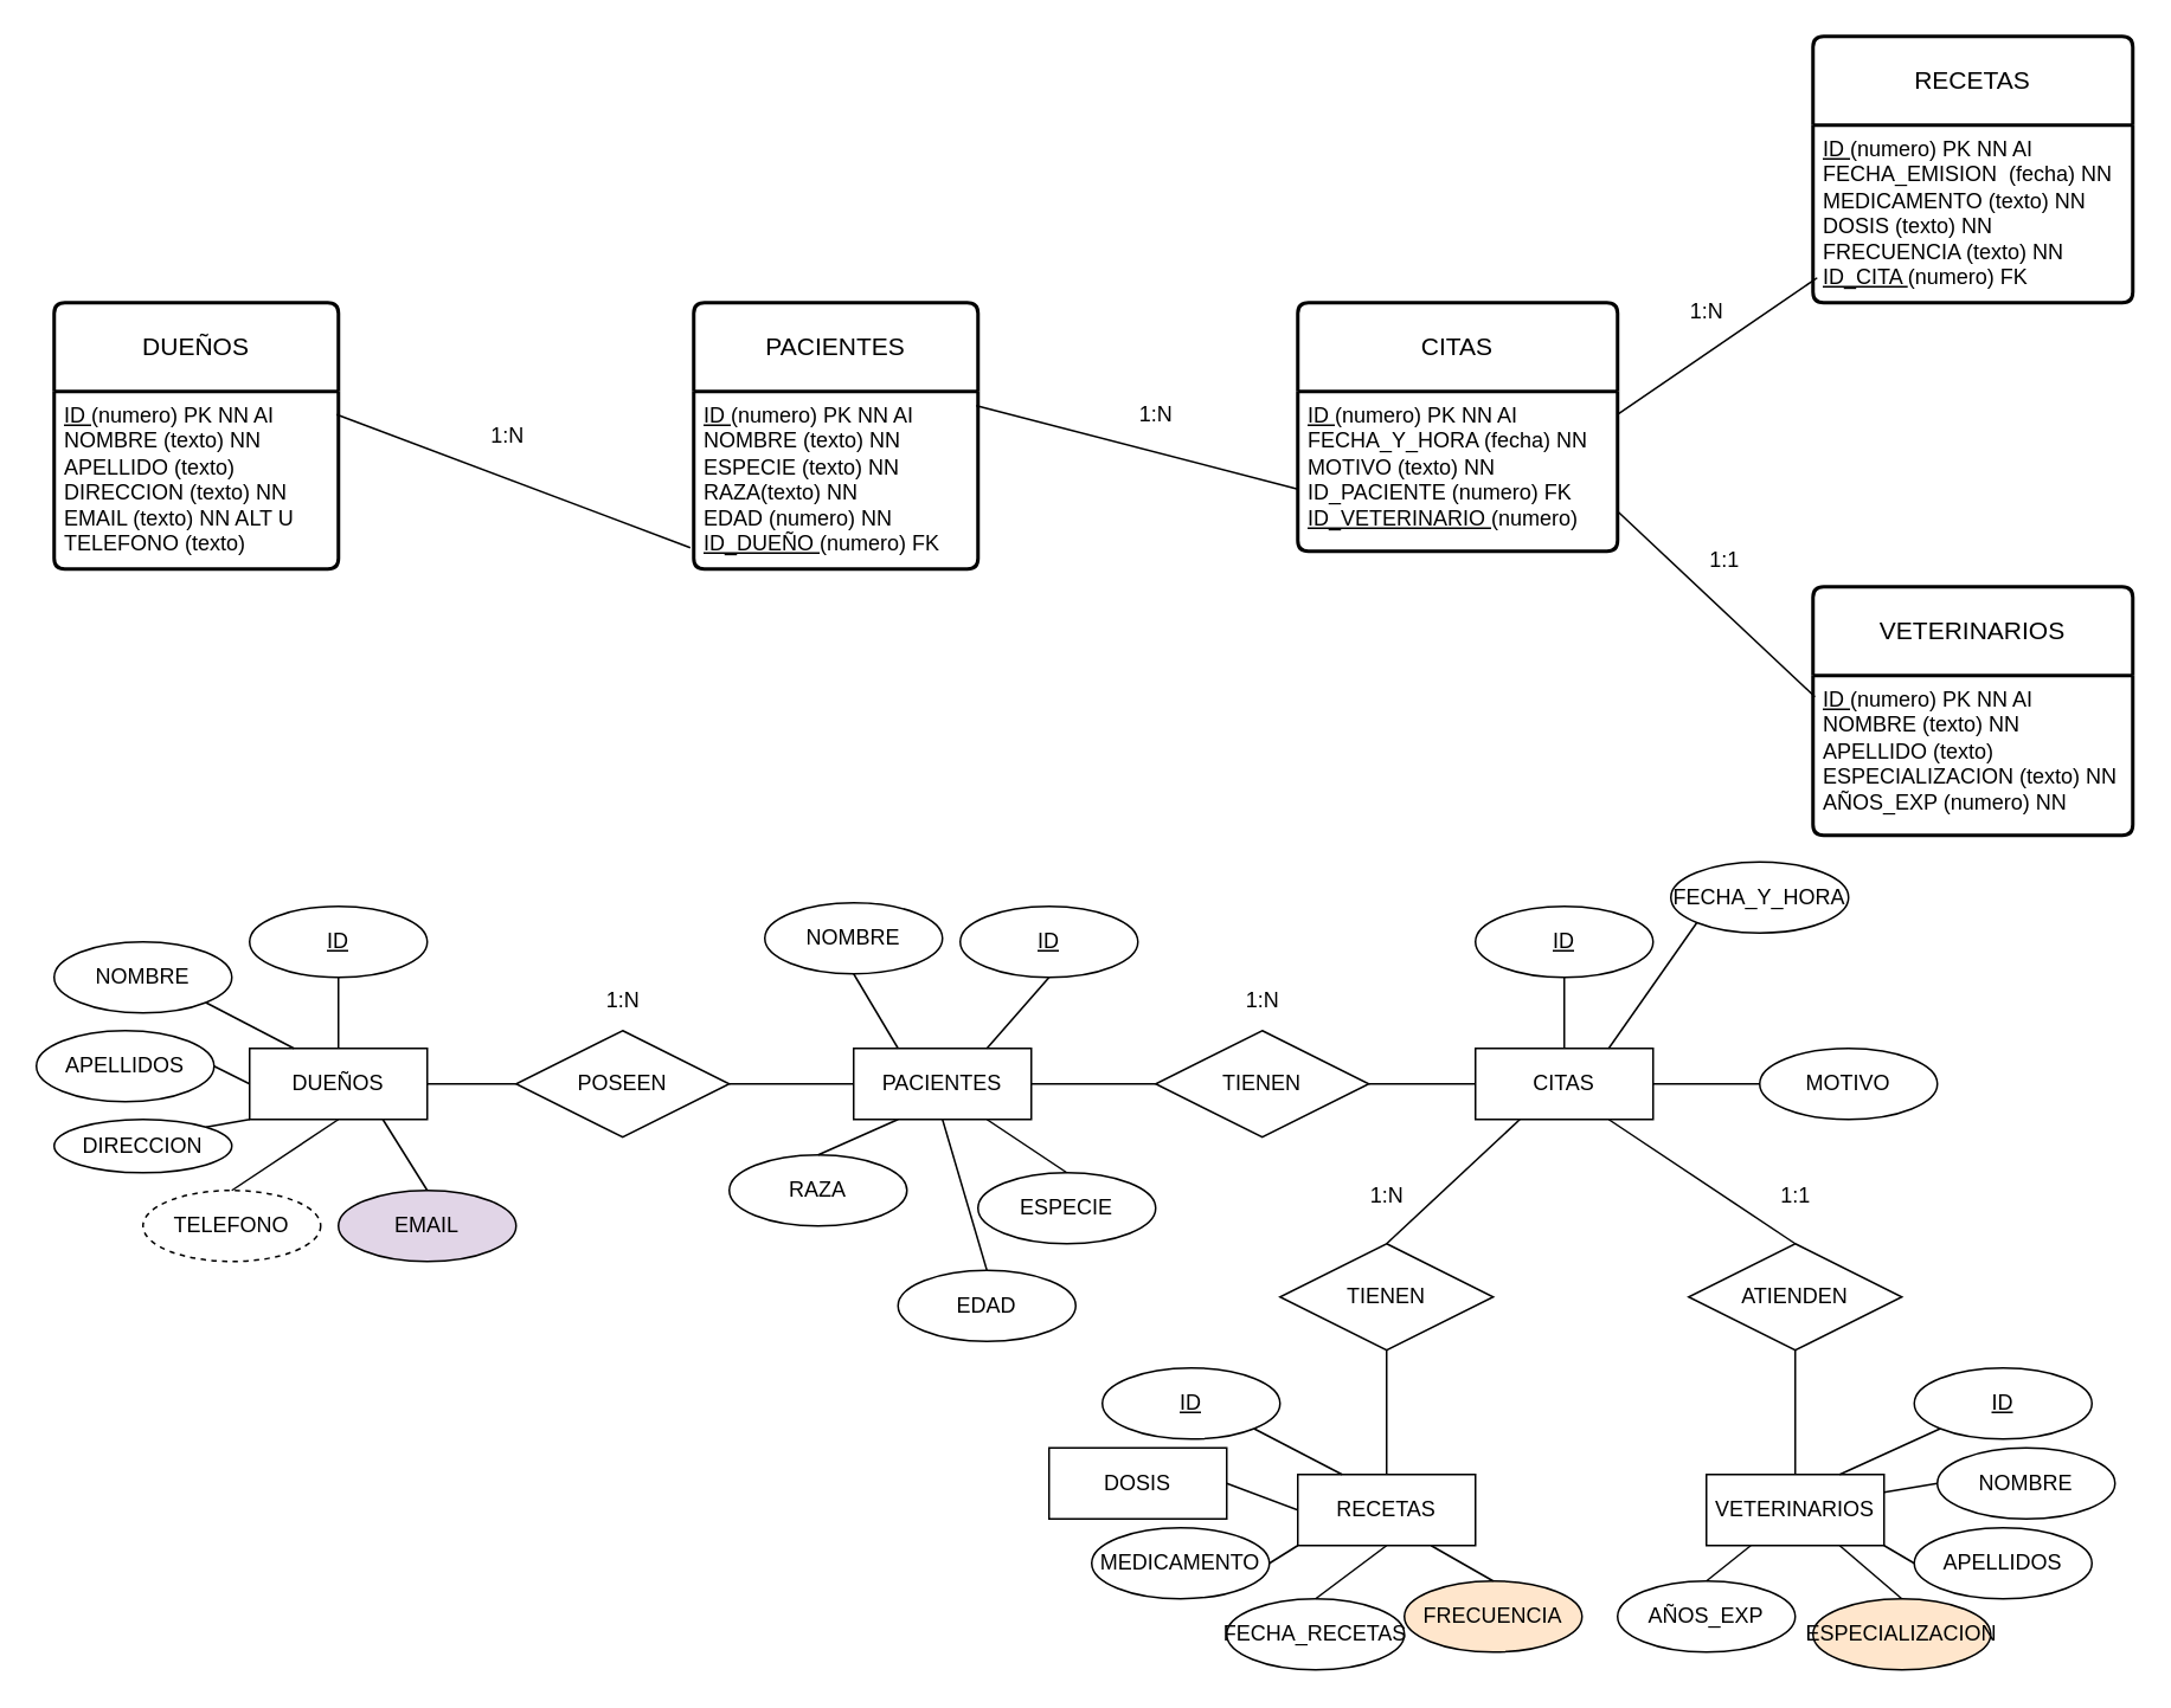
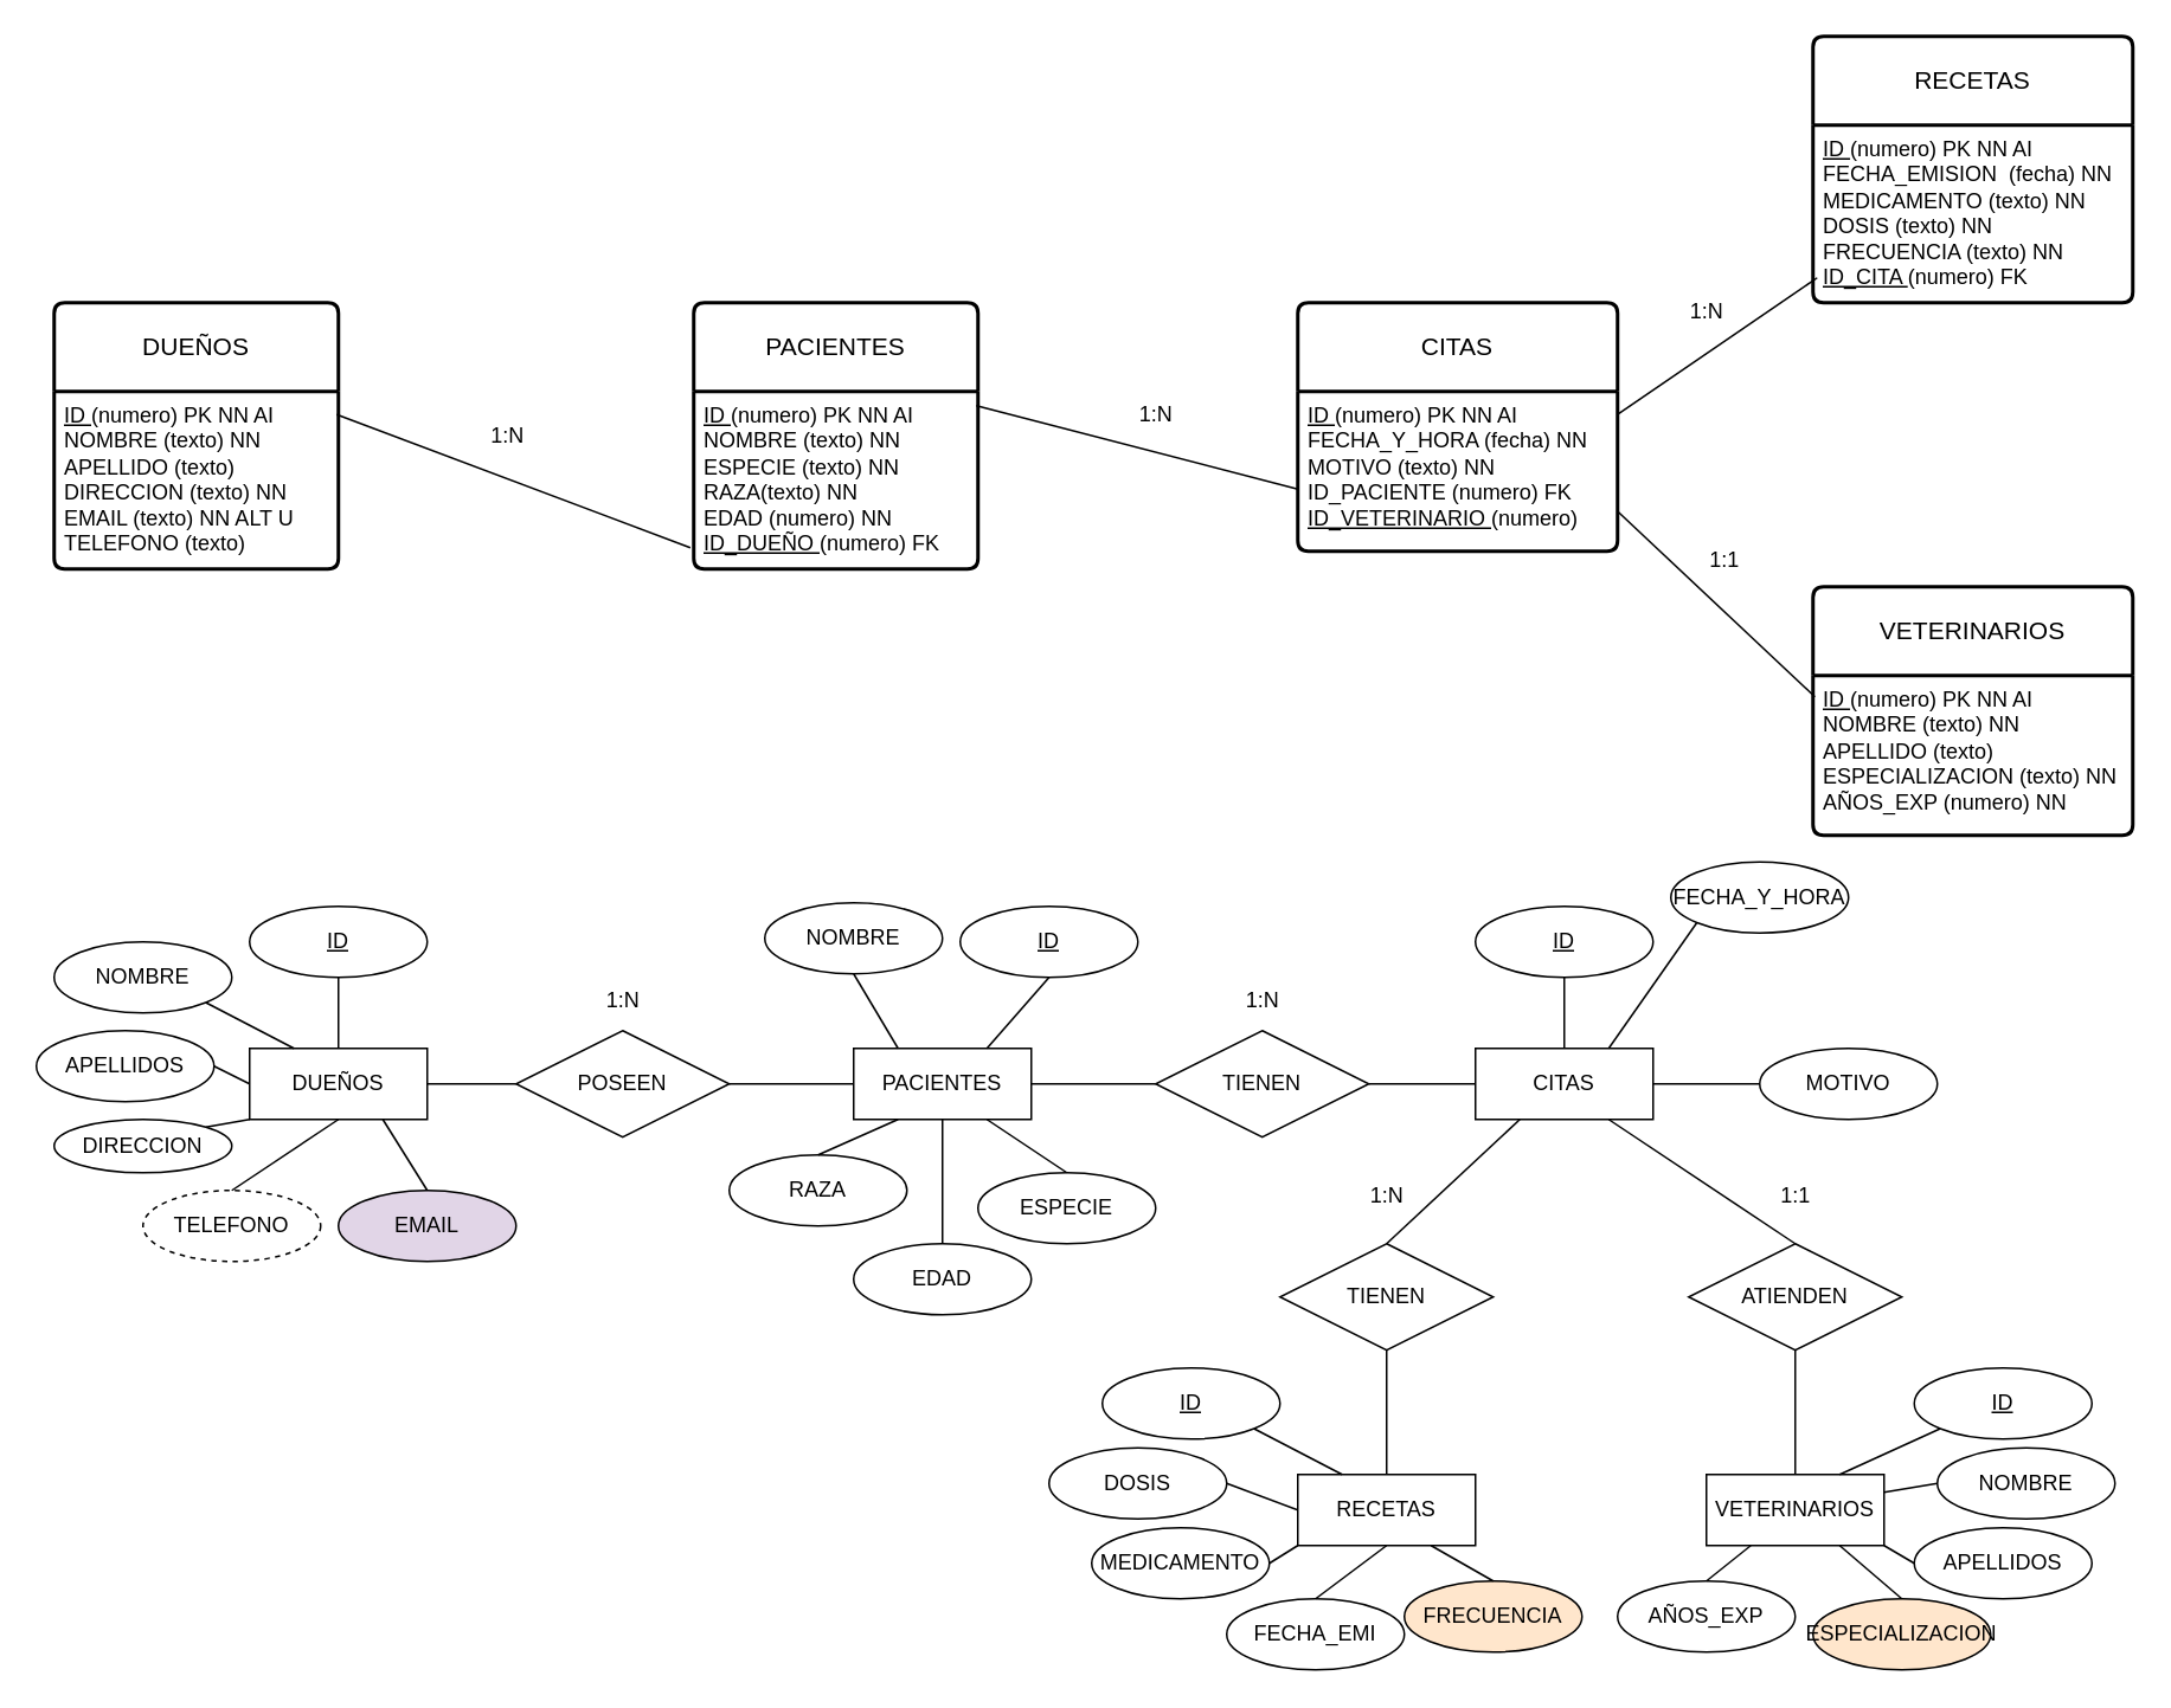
- <mxCell id="26" value="EDAD" style="ellipse;whiteSpace=wrap;html=1;align=center;" vertex="1" parent="1"><mxGeometry x="505" y="715" width="100" height="40" as="geometry" /></mxCell>
+ <mxCell id="26" value="EDAD" style="ellipse;whiteSpace=wrap;html=1;align=center;" vertex="1" parent="1"><mxGeometry x="480" y="700" width="100" height="40" as="geometry" /></mxCell>
- <mxCell id="33" value="DOSIS" style="whiteSpace=wrap;html=1;align=center;rounded=0;" vertex="1" parent="1"><mxGeometry x="590" y="815" width="100" height="40" as="geometry" /></mxCell>
+ <mxCell id="33" value="DOSIS" style="ellipse;whiteSpace=wrap;html=1;align=center;" vertex="1" parent="1"><mxGeometry x="590" y="815" width="100" height="40" as="geometry" /></mxCell>
- <mxCell id="35" value="FECHA_RECETAS" style="ellipse;whiteSpace=wrap;html=1;align=center;" vertex="1" parent="1"><mxGeometry x="690" y="900" width="100" height="40" as="geometry" /></mxCell>
+ <mxCell id="35" value="FECHA_EMI" style="ellipse;whiteSpace=wrap;html=1;align=center;" vertex="1" parent="1"><mxGeometry x="690" y="900" width="100" height="40" as="geometry" /></mxCell>
